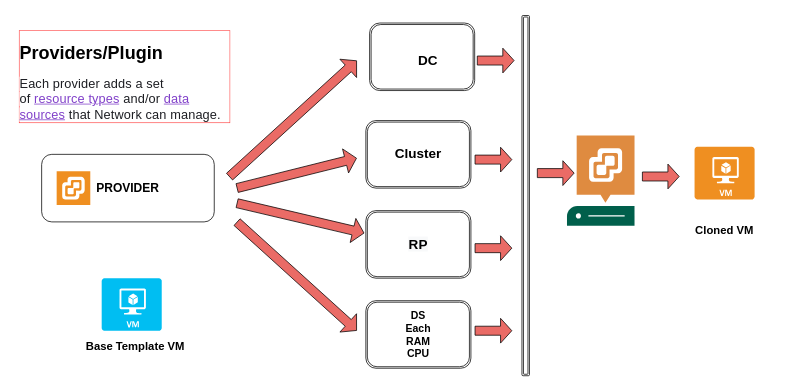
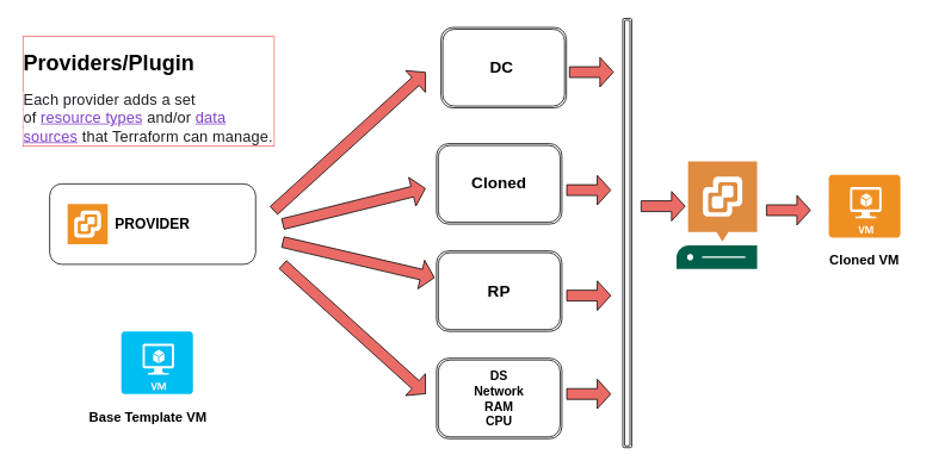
- <mxCell id="2" value="&lt;h1&gt;&lt;span&gt;Providers/Plugin&lt;/span&gt;&lt;/h1&gt;&lt;div&gt;&lt;span style=&quot;color: rgb(29 , 30 , 35) ; font-family: , &amp;#34;metro&amp;#34; , , &amp;#34;blinkmacsystemfont&amp;#34; , &amp;#34;segoe ui&amp;#34; , &amp;#34;roboto&amp;#34; , , &amp;#34;ubuntu&amp;#34; , &amp;#34;cantarell&amp;#34; , &amp;#34;helvetica neue&amp;#34; , sans-serif ; font-size: 17.008px ; letter-spacing: 0.17px ; background-color: rgb(255 , 255 , 255)&quot;&gt;Each provider adds a set of&amp;nbsp;&lt;/span&gt;&lt;a href=&quot;https://www.terraform.io/docs/language/resources/index.html&quot; style=&quot;box-sizing: border-box ; background-color: rgb(255 , 255 , 255) ; color: rgb(128 , 64 , 201) ; font-family: , &amp;#34;metro&amp;#34; , , &amp;#34;blinkmacsystemfont&amp;#34; , &amp;#34;segoe ui&amp;#34; , &amp;#34;roboto&amp;#34; , , &amp;#34;ubuntu&amp;#34; , &amp;#34;cantarell&amp;#34; , &amp;#34;helvetica neue&amp;#34; , sans-serif ; font-size: 17.008px ; letter-spacing: 0.17px&quot;&gt;resource types&lt;/a&gt;&lt;span style=&quot;color: rgb(29 , 30 , 35) ; font-family: , &amp;#34;metro&amp;#34; , , &amp;#34;blinkmacsystemfont&amp;#34; , &amp;#34;segoe ui&amp;#34; , &amp;#34;roboto&amp;#34; , , &amp;#34;ubuntu&amp;#34; , &amp;#34;cantarell&amp;#34; , &amp;#34;helvetica neue&amp;#34; , sans-serif ; font-size: 17.008px ; letter-spacing: 0.17px ; background-color: rgb(255 , 255 , 255)&quot;&gt;&amp;nbsp;and/or&amp;nbsp;&lt;/span&gt;&lt;a href=&quot;https://www.terraform.io/docs/language/data-sources/index.html&quot; style=&quot;box-sizing: border-box ; background-color: rgb(255 , 255 , 255) ; color: rgb(128 , 64 , 201) ; font-family: , &amp;#34;metro&amp;#34; , , &amp;#34;blinkmacsystemfont&amp;#34; , &amp;#34;segoe ui&amp;#34; , &amp;#34;roboto&amp;#34; , , &amp;#34;ubuntu&amp;#34; , &amp;#34;cantarell&amp;#34; , &amp;#34;helvetica neue&amp;#34; , sans-serif ; font-size: 17.008px ; letter-spacing: 0.17px&quot;&gt;data sources&lt;/a&gt;&lt;span style=&quot;color: rgb(29 , 30 , 35) ; font-family: , &amp;#34;metro&amp;#34; , , &amp;#34;blinkmacsystemfont&amp;#34; , &amp;#34;segoe ui&amp;#34; , &amp;#34;roboto&amp;#34; , , &amp;#34;ubuntu&amp;#34; , &amp;#34;cantarell&amp;#34; , &amp;#34;helvetica neue&amp;#34; , sans-serif ; font-size: 17.008px ; letter-spacing: 0.17px ; background-color: rgb(255 , 255 , 255)&quot;&gt;&amp;nbsp;that Network can manage.&lt;/span&gt;&lt;span&gt;&lt;br&gt;&lt;/span&gt;&lt;/div&gt;" style="text;html=1;strokeColor=none;fillColor=none;spacing=5;spacingTop=-20;whiteSpace=wrap;overflow=hidden;rounded=0;labelBackgroundColor=none;labelBorderColor=#FF3333;" vertex="1" parent="1"><mxGeometry x="20" y="50" width="290" height="140" as="geometry" /></mxCell>
+ <mxCell id="2" value="&lt;h1&gt;&lt;span&gt;Providers/Plugin&lt;/span&gt;&lt;/h1&gt;&lt;div&gt;&lt;span style=&quot;color: rgb(29 , 30 , 35) ; font-family: , &amp;#34;metro&amp;#34; , , &amp;#34;blinkmacsystemfont&amp;#34; , &amp;#34;segoe ui&amp;#34; , &amp;#34;roboto&amp;#34; , , &amp;#34;ubuntu&amp;#34; , &amp;#34;cantarell&amp;#34; , &amp;#34;helvetica neue&amp;#34; , sans-serif ; font-size: 17.008px ; letter-spacing: 0.17px ; background-color: rgb(255 , 255 , 255)&quot;&gt;Each provider adds a set of&amp;nbsp;&lt;/span&gt;&lt;a href=&quot;https://www.terraform.io/docs/language/resources/index.html&quot; style=&quot;box-sizing: border-box ; background-color: rgb(255 , 255 , 255) ; color: rgb(128 , 64 , 201) ; font-family: , &amp;#34;metro&amp;#34; , , &amp;#34;blinkmacsystemfont&amp;#34; , &amp;#34;segoe ui&amp;#34; , &amp;#34;roboto&amp;#34; , , &amp;#34;ubuntu&amp;#34; , &amp;#34;cantarell&amp;#34; , &amp;#34;helvetica neue&amp;#34; , sans-serif ; font-size: 17.008px ; letter-spacing: 0.17px&quot;&gt;resource types&lt;/a&gt;&lt;span style=&quot;color: rgb(29 , 30 , 35) ; font-family: , &amp;#34;metro&amp;#34; , , &amp;#34;blinkmacsystemfont&amp;#34; , &amp;#34;segoe ui&amp;#34; , &amp;#34;roboto&amp;#34; , , &amp;#34;ubuntu&amp;#34; , &amp;#34;cantarell&amp;#34; , &amp;#34;helvetica neue&amp;#34; , sans-serif ; font-size: 17.008px ; letter-spacing: 0.17px ; background-color: rgb(255 , 255 , 255)&quot;&gt;&amp;nbsp;and/or&amp;nbsp;&lt;/span&gt;&lt;a href=&quot;https://www.terraform.io/docs/language/data-sources/index.html&quot; style=&quot;box-sizing: border-box ; background-color: rgb(255 , 255 , 255) ; color: rgb(128 , 64 , 201) ; font-family: , &amp;#34;metro&amp;#34; , , &amp;#34;blinkmacsystemfont&amp;#34; , &amp;#34;segoe ui&amp;#34; , &amp;#34;roboto&amp;#34; , , &amp;#34;ubuntu&amp;#34; , &amp;#34;cantarell&amp;#34; , &amp;#34;helvetica neue&amp;#34; , sans-serif ; font-size: 17.008px ; letter-spacing: 0.17px&quot;&gt;data sources&lt;/a&gt;&lt;span style=&quot;color: rgb(29 , 30 , 35) ; font-family: , &amp;#34;metro&amp;#34; , , &amp;#34;blinkmacsystemfont&amp;#34; , &amp;#34;segoe ui&amp;#34; , &amp;#34;roboto&amp;#34; , , &amp;#34;ubuntu&amp;#34; , &amp;#34;cantarell&amp;#34; , &amp;#34;helvetica neue&amp;#34; , sans-serif ; font-size: 17.008px ; letter-spacing: 0.17px ; background-color: rgb(255 , 255 , 255)&quot;&gt;&amp;nbsp;that Terraform can manage.&lt;/span&gt;&lt;span&gt;&lt;br&gt;&lt;/span&gt;&lt;/div&gt;" style="text;html=1;strokeColor=none;fillColor=none;spacing=5;spacingTop=-20;whiteSpace=wrap;overflow=hidden;rounded=0;labelBackgroundColor=none;labelBorderColor=#FF3333;" vertex="1" parent="1"><mxGeometry x="20" y="50" width="290" height="140" as="geometry" /></mxCell>
- <mxCell id="12" value="&lt;b style=&quot;font-size: 18px&quot;&gt;DC&lt;/b&gt;" style="text;html=1;strokeColor=none;fillColor=none;align=center;verticalAlign=middle;whiteSpace=wrap;rounded=0;labelBackgroundColor=none;" vertex="1" parent="7"><mxGeometry x="63" y="40" width="40" height="20" as="geometry" /></mxCell>
+ <mxCell id="12" value="&lt;b style=&quot;font-size: 18px&quot;&gt;DC&lt;/b&gt;" style="text;html=1;strokeColor=none;fillColor=none;align=center;verticalAlign=middle;whiteSpace=wrap;rounded=0;labelBackgroundColor=none;" vertex="1" parent="7"><mxGeometry x="53" y="35" width="40" height="20" as="geometry" /></mxCell>
- <mxCell id="9" value="&lt;font face=&quot;helvetica&quot;&gt;&lt;span style=&quot;font-size: 18px&quot;&gt;&lt;b&gt;Cluster&lt;/b&gt;&lt;/span&gt;&lt;/font&gt;" style="shape=ext;double=1;rounded=1;whiteSpace=wrap;html=1;" vertex="1" parent="7"><mxGeometry y="130" width="140" height="90" as="geometry" /></mxCell>
+ <mxCell id="9" value="&lt;font face=&quot;helvetica&quot;&gt;&lt;span style=&quot;font-size: 18px&quot;&gt;&lt;b&gt;Cloned&lt;/b&gt;&lt;/span&gt;&lt;/font&gt;" style="shape=ext;double=1;rounded=1;whiteSpace=wrap;html=1;" vertex="1" parent="7"><mxGeometry y="130" width="140" height="90" as="geometry" /></mxCell>
- <mxCell id="28" value="&lt;b&gt;&lt;font style=&quot;font-size: 15px&quot;&gt;Cloned VM&lt;/font&gt;&lt;/b&gt;" style="text;html=1;strokeColor=none;fillColor=none;align=center;verticalAlign=middle;whiteSpace=wrap;rounded=0;labelBackgroundColor=none;" vertex="1" parent="1"><mxGeometry x="890" y="295" width="150" height="20" as="geometry" /></mxCell>
+ <mxCell id="28" value="&lt;b&gt;&lt;font style=&quot;font-size: 15px&quot;&gt;Cloned VM&lt;/font&gt;&lt;/b&gt;" style="text;html=1;strokeColor=none;fillColor=none;align=center;verticalAlign=middle;whiteSpace=wrap;rounded=0;labelBackgroundColor=none;" vertex="1" parent="1"><mxGeometry x="890" y="280" width="150" height="20" as="geometry" /></mxCell>
- <mxCell id="11" value="&lt;font face=&quot;helvetica&quot;&gt;&lt;span style=&quot;font-size: 14px&quot;&gt;&lt;b&gt;DS&lt;br&gt;Each&lt;br&gt;RAM&lt;br&gt;CPU&lt;br&gt;&lt;/b&gt;&lt;/span&gt;&lt;/font&gt;" style="shape=ext;double=1;rounded=1;whiteSpace=wrap;html=1;" vertex="1" parent="7"><mxGeometry y="370" width="140" height="90" as="geometry" /></mxCell>
+ <mxCell id="11" value="&lt;font face=&quot;helvetica&quot;&gt;&lt;span style=&quot;font-size: 14px&quot;&gt;&lt;b&gt;DS&lt;br&gt;Network&lt;br&gt;RAM&lt;br&gt;CPU&lt;br&gt;&lt;/b&gt;&lt;/span&gt;&lt;/font&gt;" style="shape=ext;double=1;rounded=1;whiteSpace=wrap;html=1;" vertex="1" parent="7"><mxGeometry y="370" width="140" height="90" as="geometry" /></mxCell>
- <mxCell id="19" value="&lt;b&gt;&lt;font style=&quot;font-size: 15px&quot;&gt;Base Template VM&lt;/font&gt;&lt;/b&gt;" style="text;html=1;strokeColor=none;fillColor=none;align=center;verticalAlign=middle;whiteSpace=wrap;rounded=0;labelBackgroundColor=none;" vertex="1" parent="1"><mxGeometry x="105" y="450" width="150" height="20" as="geometry" /></mxCell>
+ <mxCell id="19" value="&lt;b&gt;&lt;font style=&quot;font-size: 15px&quot;&gt;Base Template VM&lt;/font&gt;&lt;/b&gt;" style="text;html=1;strokeColor=none;fillColor=none;align=center;verticalAlign=middle;whiteSpace=wrap;rounded=0;labelBackgroundColor=none;" vertex="1" parent="1"><mxGeometry x="90" y="455" width="150" height="20" as="geometry" /></mxCell>
